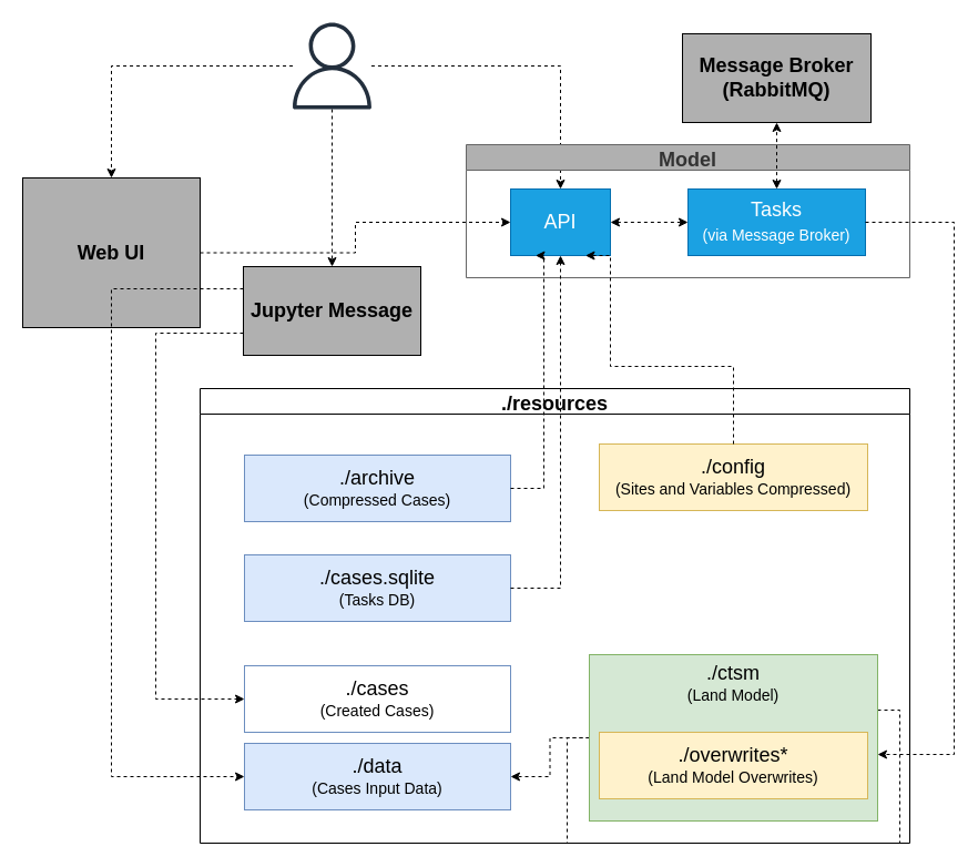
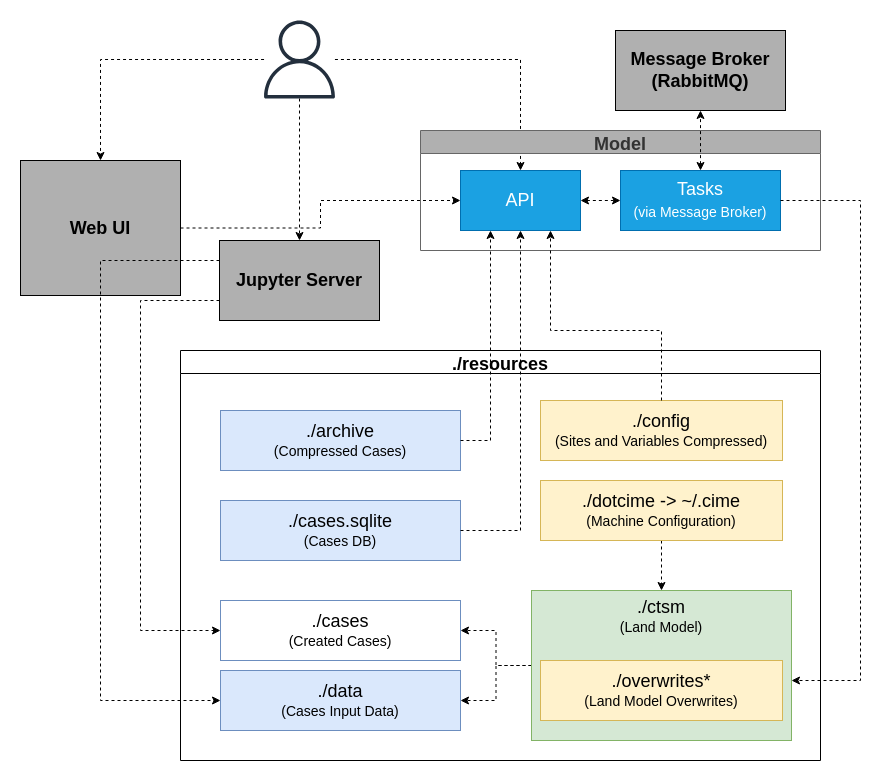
- <mxCell id="10" value="API" style="whiteSpace=wrap;html=1;fontSize=18;fillColor=#1ba1e2;strokeColor=#006EAF;fontColor=#ffffff;" parent="8" vertex="1"><mxGeometry x="40" y="40" width="90" height="60" as="geometry" /></mxCell>
+ <mxCell id="10" value="API" style="whiteSpace=wrap;html=1;fontSize=18;fillColor=#1ba1e2;strokeColor=#006EAF;fontColor=#ffffff;" parent="8" vertex="1"><mxGeometry x="40" y="40" width="120" height="60" as="geometry" /></mxCell>
- <mxCell id="16" value="Jupyter Message" style="rounded=0;whiteSpace=wrap;html=1;fontSize=18;fontStyle=1;fillColor=#B0B0B0;" parent="1" vertex="1"><mxGeometry x="219" y="240" width="160" height="80" as="geometry" /></mxCell>
+ <mxCell id="16" value="Jupyter Server" style="rounded=0;whiteSpace=wrap;html=1;fontSize=18;fontStyle=1;fillColor=#B0B0B0;" parent="1" vertex="1"><mxGeometry x="219" y="240" width="160" height="80" as="geometry" /></mxCell>
+ <mxCell id="21" value="&lt;div&gt;./dotcime -&amp;gt; ~/.cime&lt;br&gt;&lt;/div&gt;&lt;div style=&quot;font-size: 14px;&quot;&gt;(Machine Configuration) &lt;/div&gt;" style="whiteSpace=wrap;html=1;fontSize=18;fillColor=#fff2cc;strokeColor=#d6b656;" parent="17" vertex="1"><mxGeometry x="360" y="130" width="242" height="60" as="geometry" /></mxCell>
- <mxCell id="19" value="&lt;div&gt;./cases.sqlite&lt;/div&gt;&lt;div style=&quot;font-size: 14px;&quot;&gt;(Tasks DB)&lt;/div&gt;" style="whiteSpace=wrap;html=1;fontSize=18;fillColor=#dae8fc;strokeColor=#6c8ebf;" parent="17" vertex="1"><mxGeometry x="40" y="150" width="240" height="60" as="geometry" /></mxCell>
+ <mxCell id="19" value="&lt;div&gt;./cases.sqlite&lt;/div&gt;&lt;div style=&quot;font-size: 14px;&quot;&gt;(Cases DB)&lt;/div&gt;" style="whiteSpace=wrap;html=1;fontSize=18;fillColor=#dae8fc;strokeColor=#6c8ebf;" parent="17" vertex="1"><mxGeometry x="40" y="150" width="240" height="60" as="geometry" /></mxCell>
+ <mxCell id="20" style="edgeStyle=orthogonalEdgeStyle;rounded=0;orthogonalLoop=1;jettySize=auto;html=1;exitX=0.5;exitY=1;exitDx=0;exitDy=0;entryX=0.5;entryY=0;entryDx=0;entryDy=0;dashed=1;startArrow=none;startFill=0;fontSize=18;" parent="17" source="21" target="24" edge="1"><mxGeometry relative="1" as="geometry" /></mxCell>
- <mxCell id="22" style="edgeStyle=orthogonalEdgeStyle;rounded=0;orthogonalLoop=1;jettySize=auto;html=1;exitX=0;exitY=0.5;exitDx=0;exitDy=0;dashed=1;startArrow=none;startFill=0;fontSize=18;" parent="17" source="24" target="25" edge="1"><mxGeometry relative="1" as="geometry" /></mxCell>
+ <mxCell id="22" style="edgeStyle=orthogonalEdgeStyle;rounded=0;orthogonalLoop=1;jettySize=auto;html=1;exitX=0;exitY=0.5;exitDx=0;exitDy=0;entryX=1;entryY=0.5;entryDx=0;entryDy=0;dashed=1;startArrow=none;startFill=0;fontSize=18;" parent="17" source="24" target="26" edge="1"><mxGeometry relative="1" as="geometry" /></mxCell>
